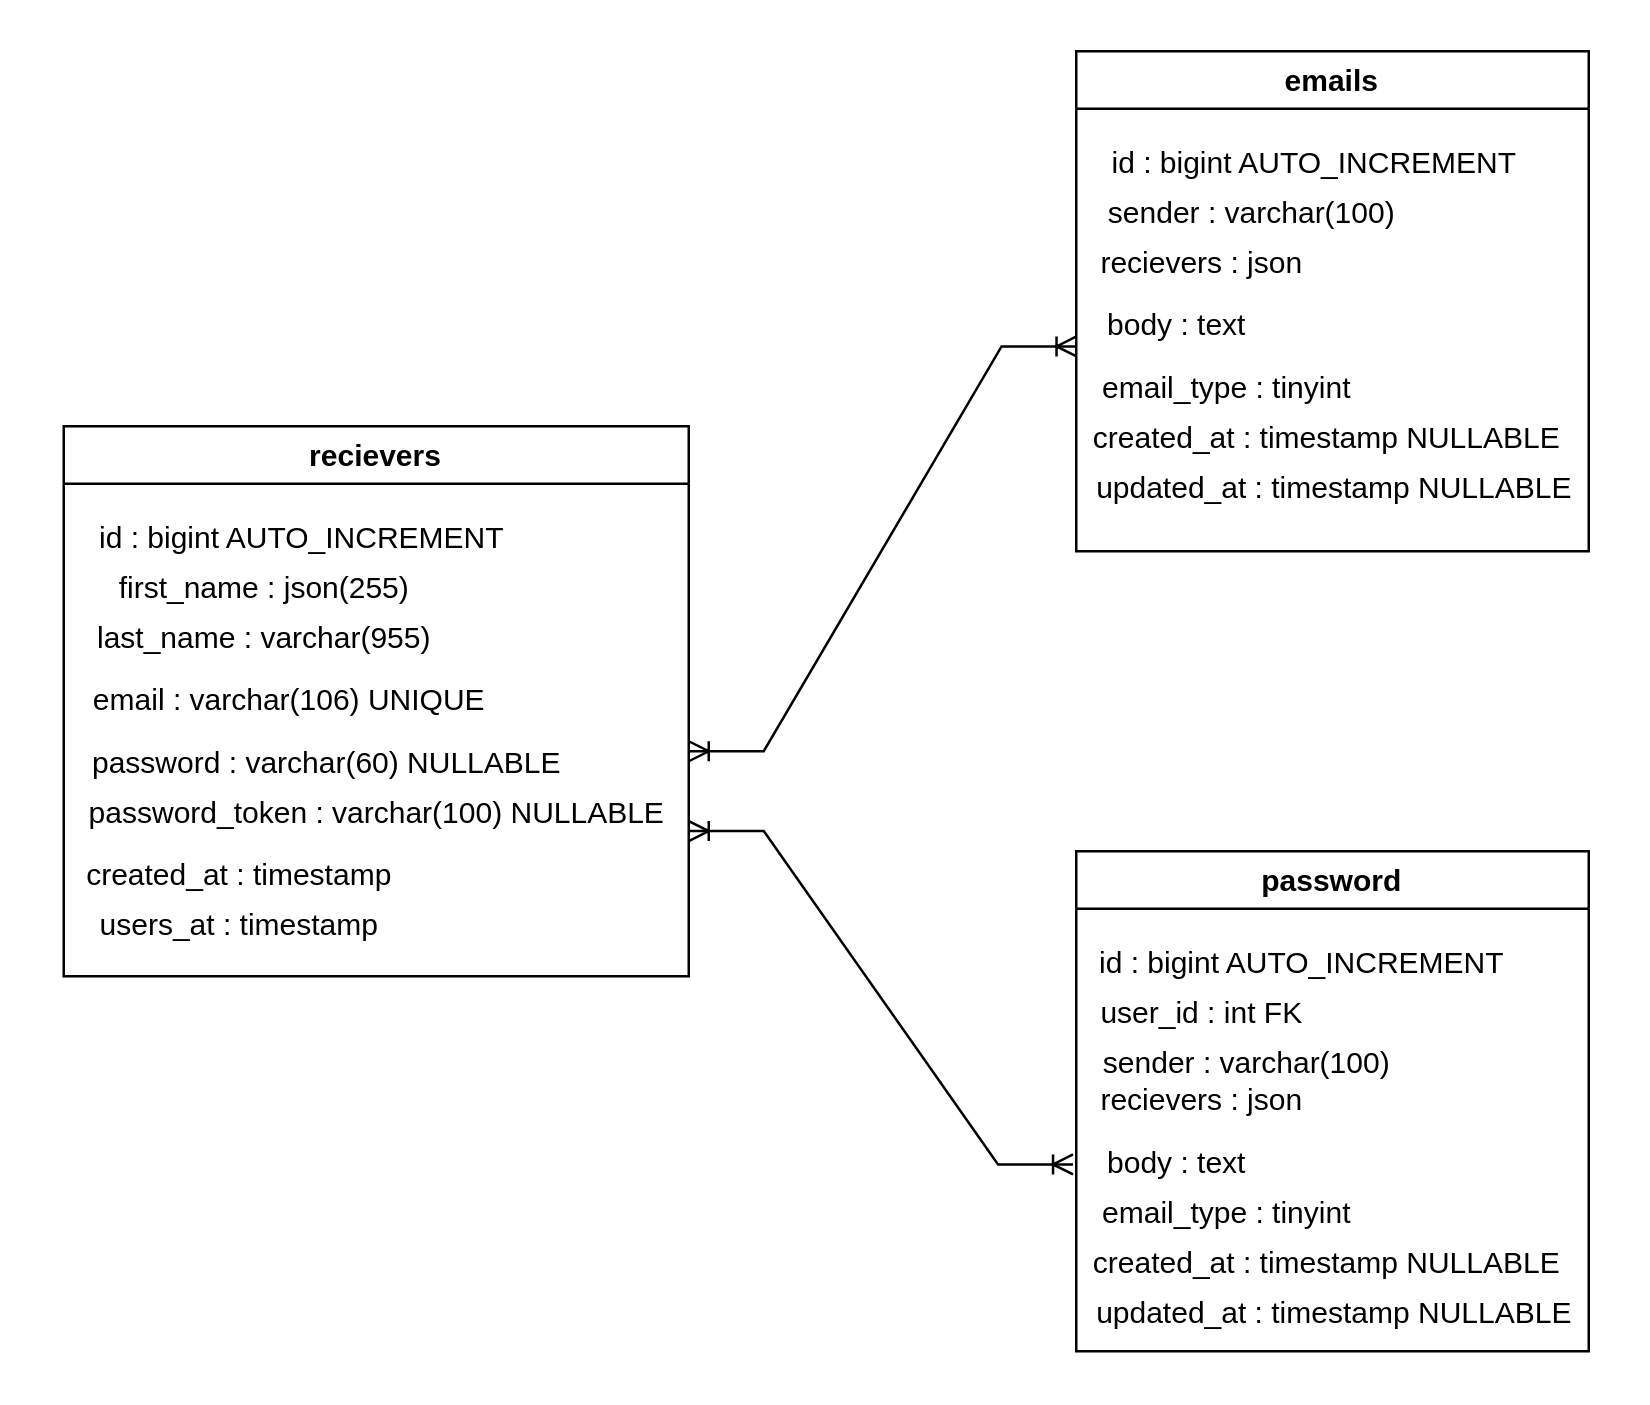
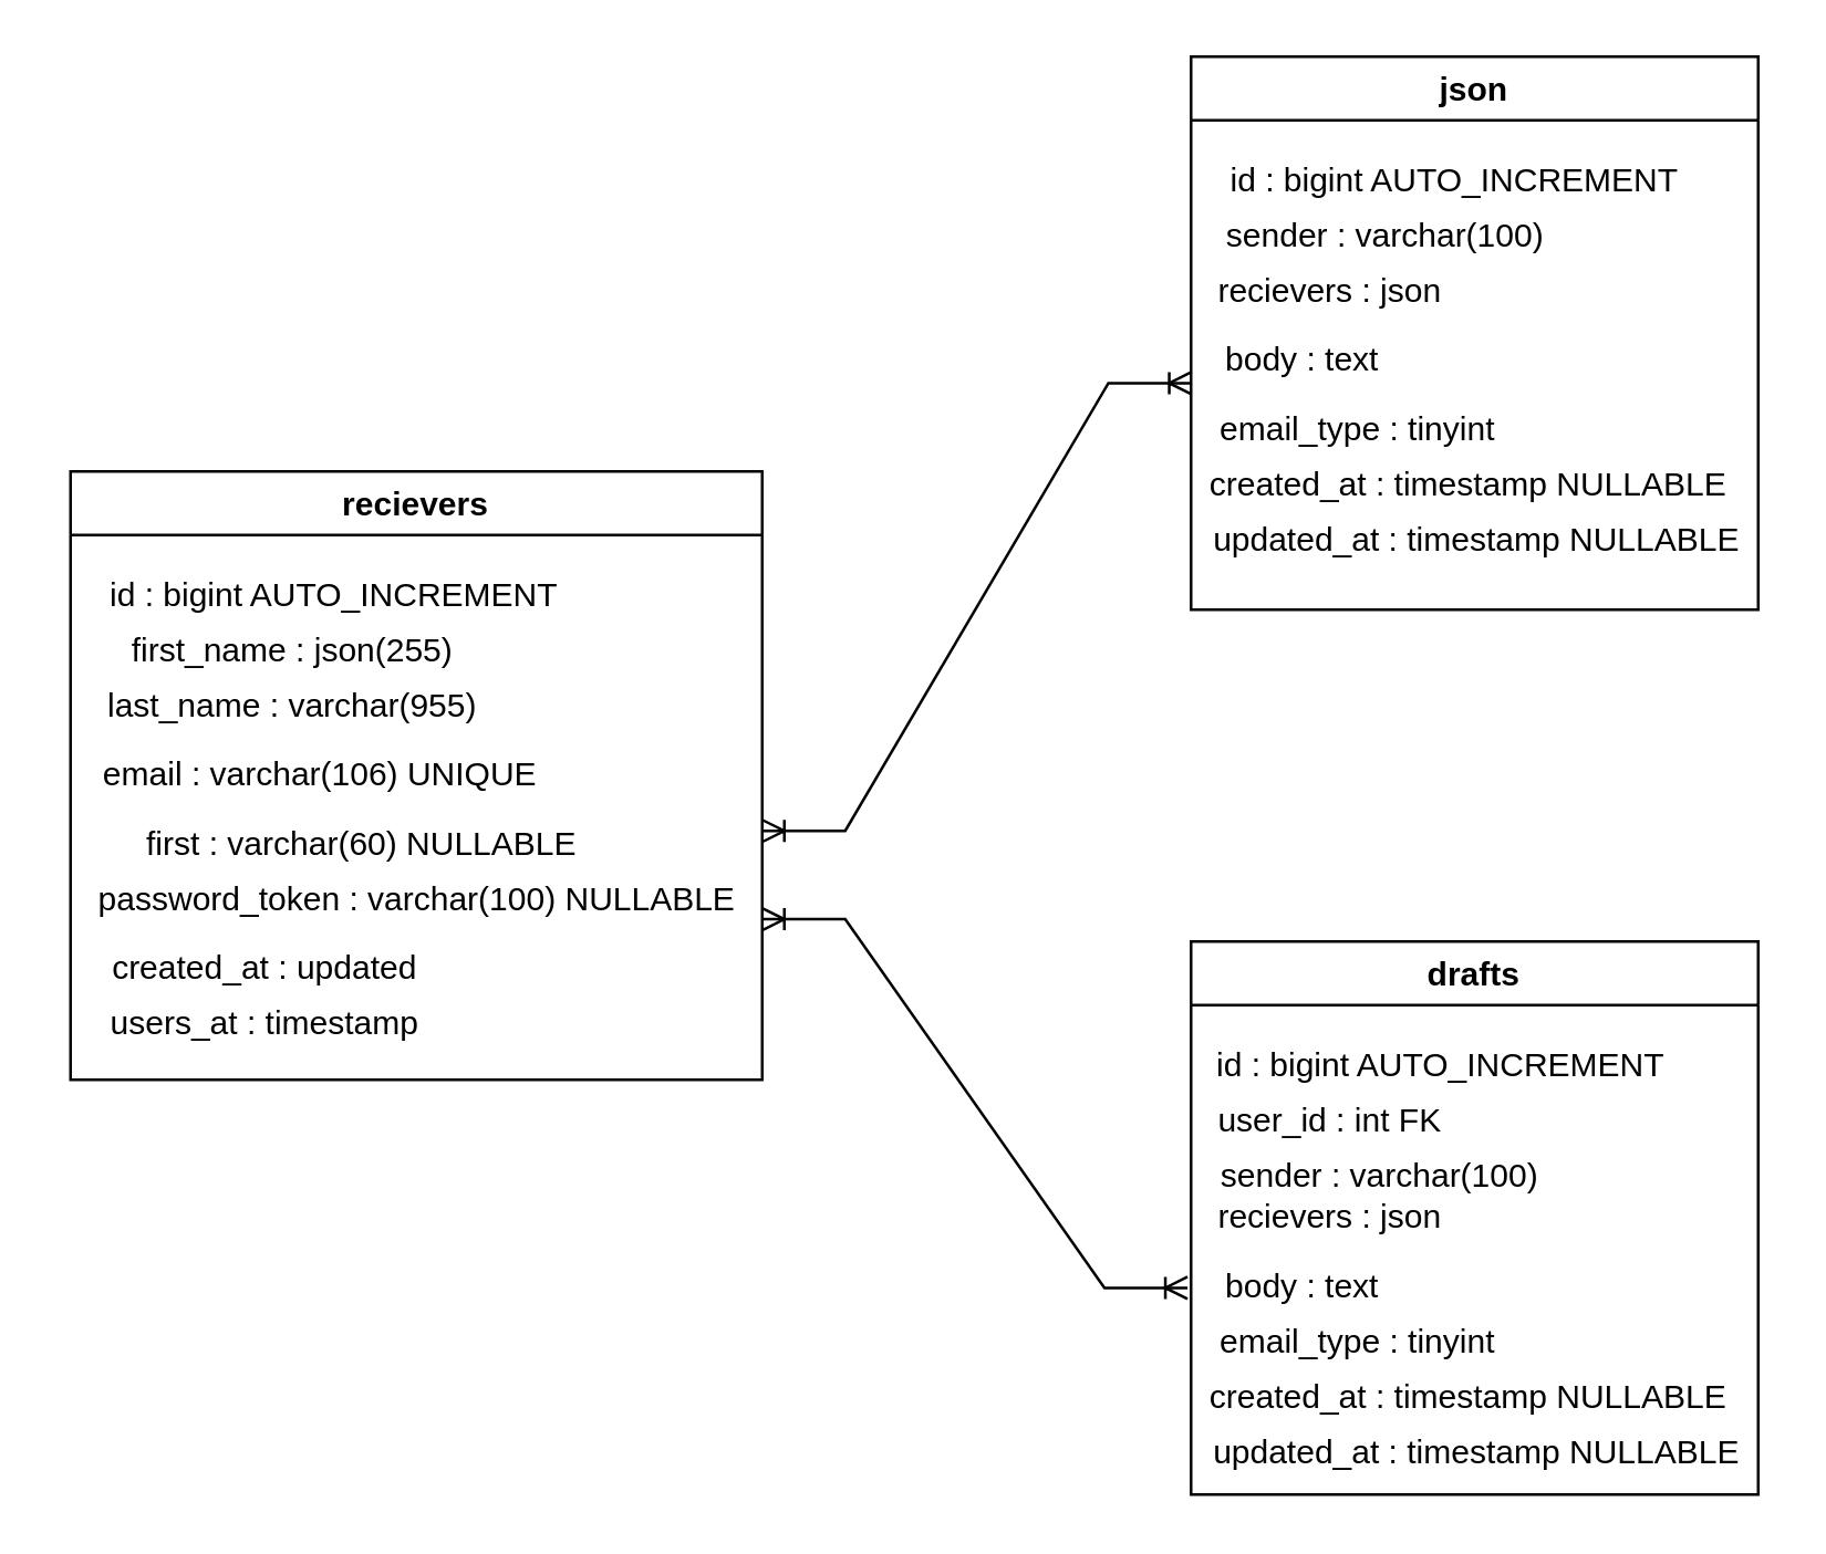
- <mxCell id="11" value="emails" style="swimlane;" vertex="1" parent="1"><mxGeometry x="430" y="20" width="205" height="200" as="geometry"><mxRectangle x="160" y="360" width="100" height="30" as="alternateBounds" /></mxGeometry></mxCell>
+ <mxCell id="11" value="json" style="swimlane;" vertex="1" parent="1"><mxGeometry x="430" y="20" width="205" height="200" as="geometry"><mxRectangle x="160" y="360" width="100" height="30" as="alternateBounds" /></mxGeometry></mxCell>
- <mxCell id="7" value="password : varchar(60) NULLABLE" style="text;html=1;align=center;verticalAlign=middle;resizable=0;points=[];autosize=1;strokeColor=none;fillColor=none;" vertex="1" parent="2"><mxGeometry y="120" width="210" height="30" as="geometry" /></mxCell>
+ <mxCell id="7" value="first : varchar(60) NULLABLE" style="text;html=1;align=center;verticalAlign=middle;resizable=0;points=[];autosize=1;strokeColor=none;fillColor=none;" vertex="1" parent="2"><mxGeometry y="120" width="210" height="30" as="geometry" /></mxCell>
- <mxCell id="9" value="created_at : timestamp" style="text;html=1;align=center;verticalAlign=middle;resizable=0;points=[];autosize=1;strokeColor=none;fillColor=none;" vertex="1" parent="2"><mxGeometry x="-5" y="165" width="150" height="30" as="geometry" /></mxCell>
+ <mxCell id="9" value="created_at : updated" style="text;html=1;align=center;verticalAlign=middle;resizable=0;points=[];autosize=1;strokeColor=none;fillColor=none;" vertex="1" parent="2"><mxGeometry x="-5" y="165" width="150" height="30" as="geometry" /></mxCell>
- <mxCell id="19" value="password" style="swimlane;" vertex="1" parent="1"><mxGeometry x="430" y="340" width="205" height="200" as="geometry"><mxRectangle x="160" y="360" width="100" height="30" as="alternateBounds" /></mxGeometry></mxCell>
+ <mxCell id="19" value="drafts" style="swimlane;" vertex="1" parent="1"><mxGeometry x="430" y="340" width="205" height="200" as="geometry"><mxRectangle x="160" y="360" width="100" height="30" as="alternateBounds" /></mxGeometry></mxCell>
